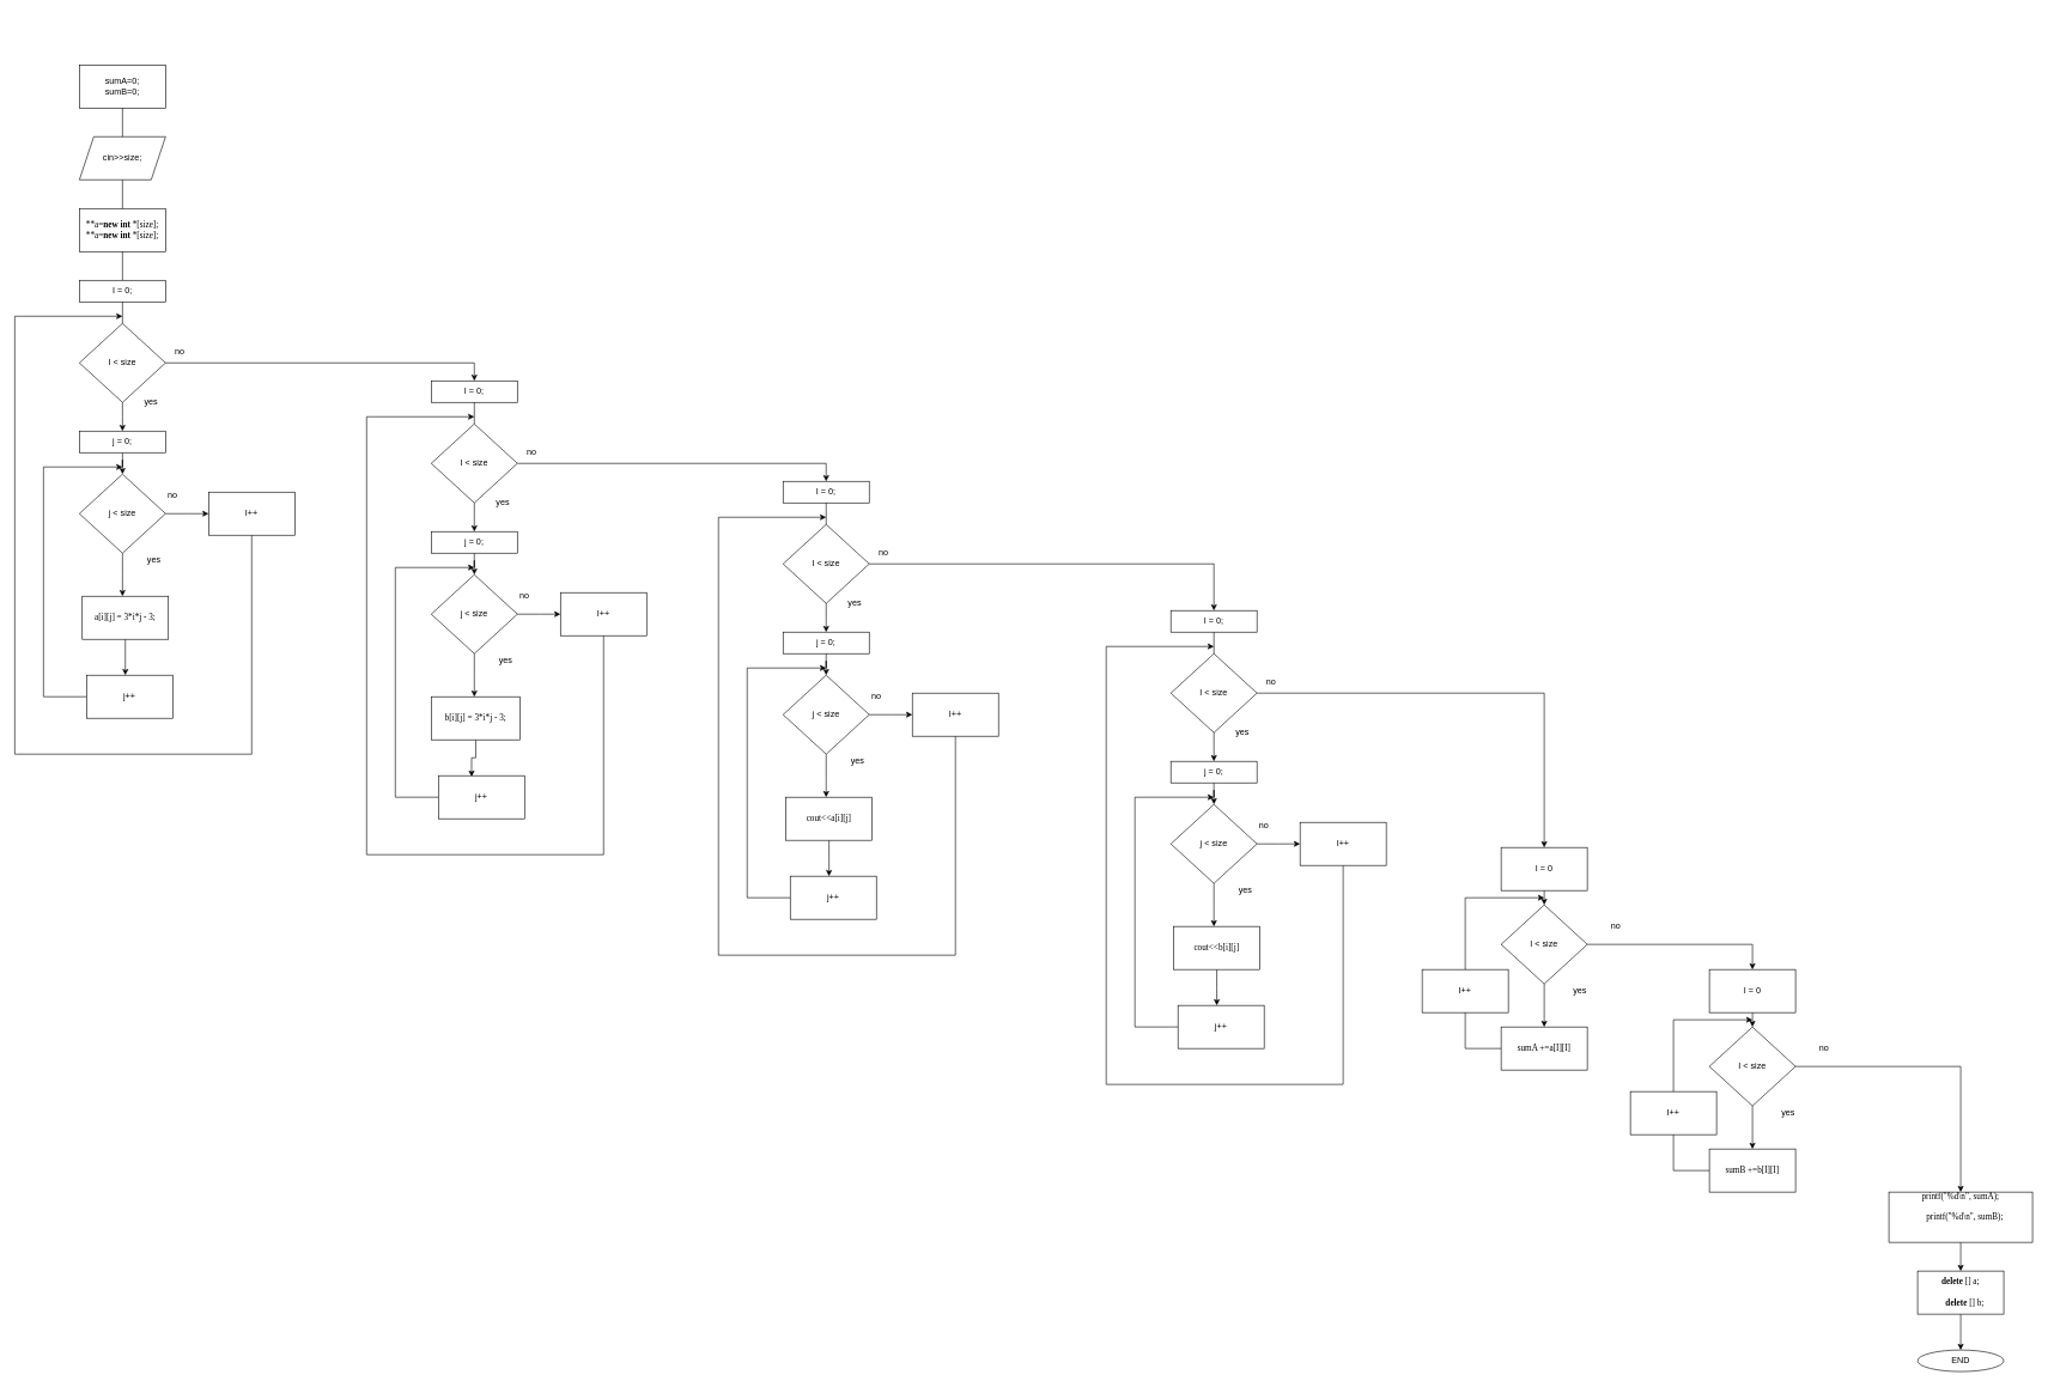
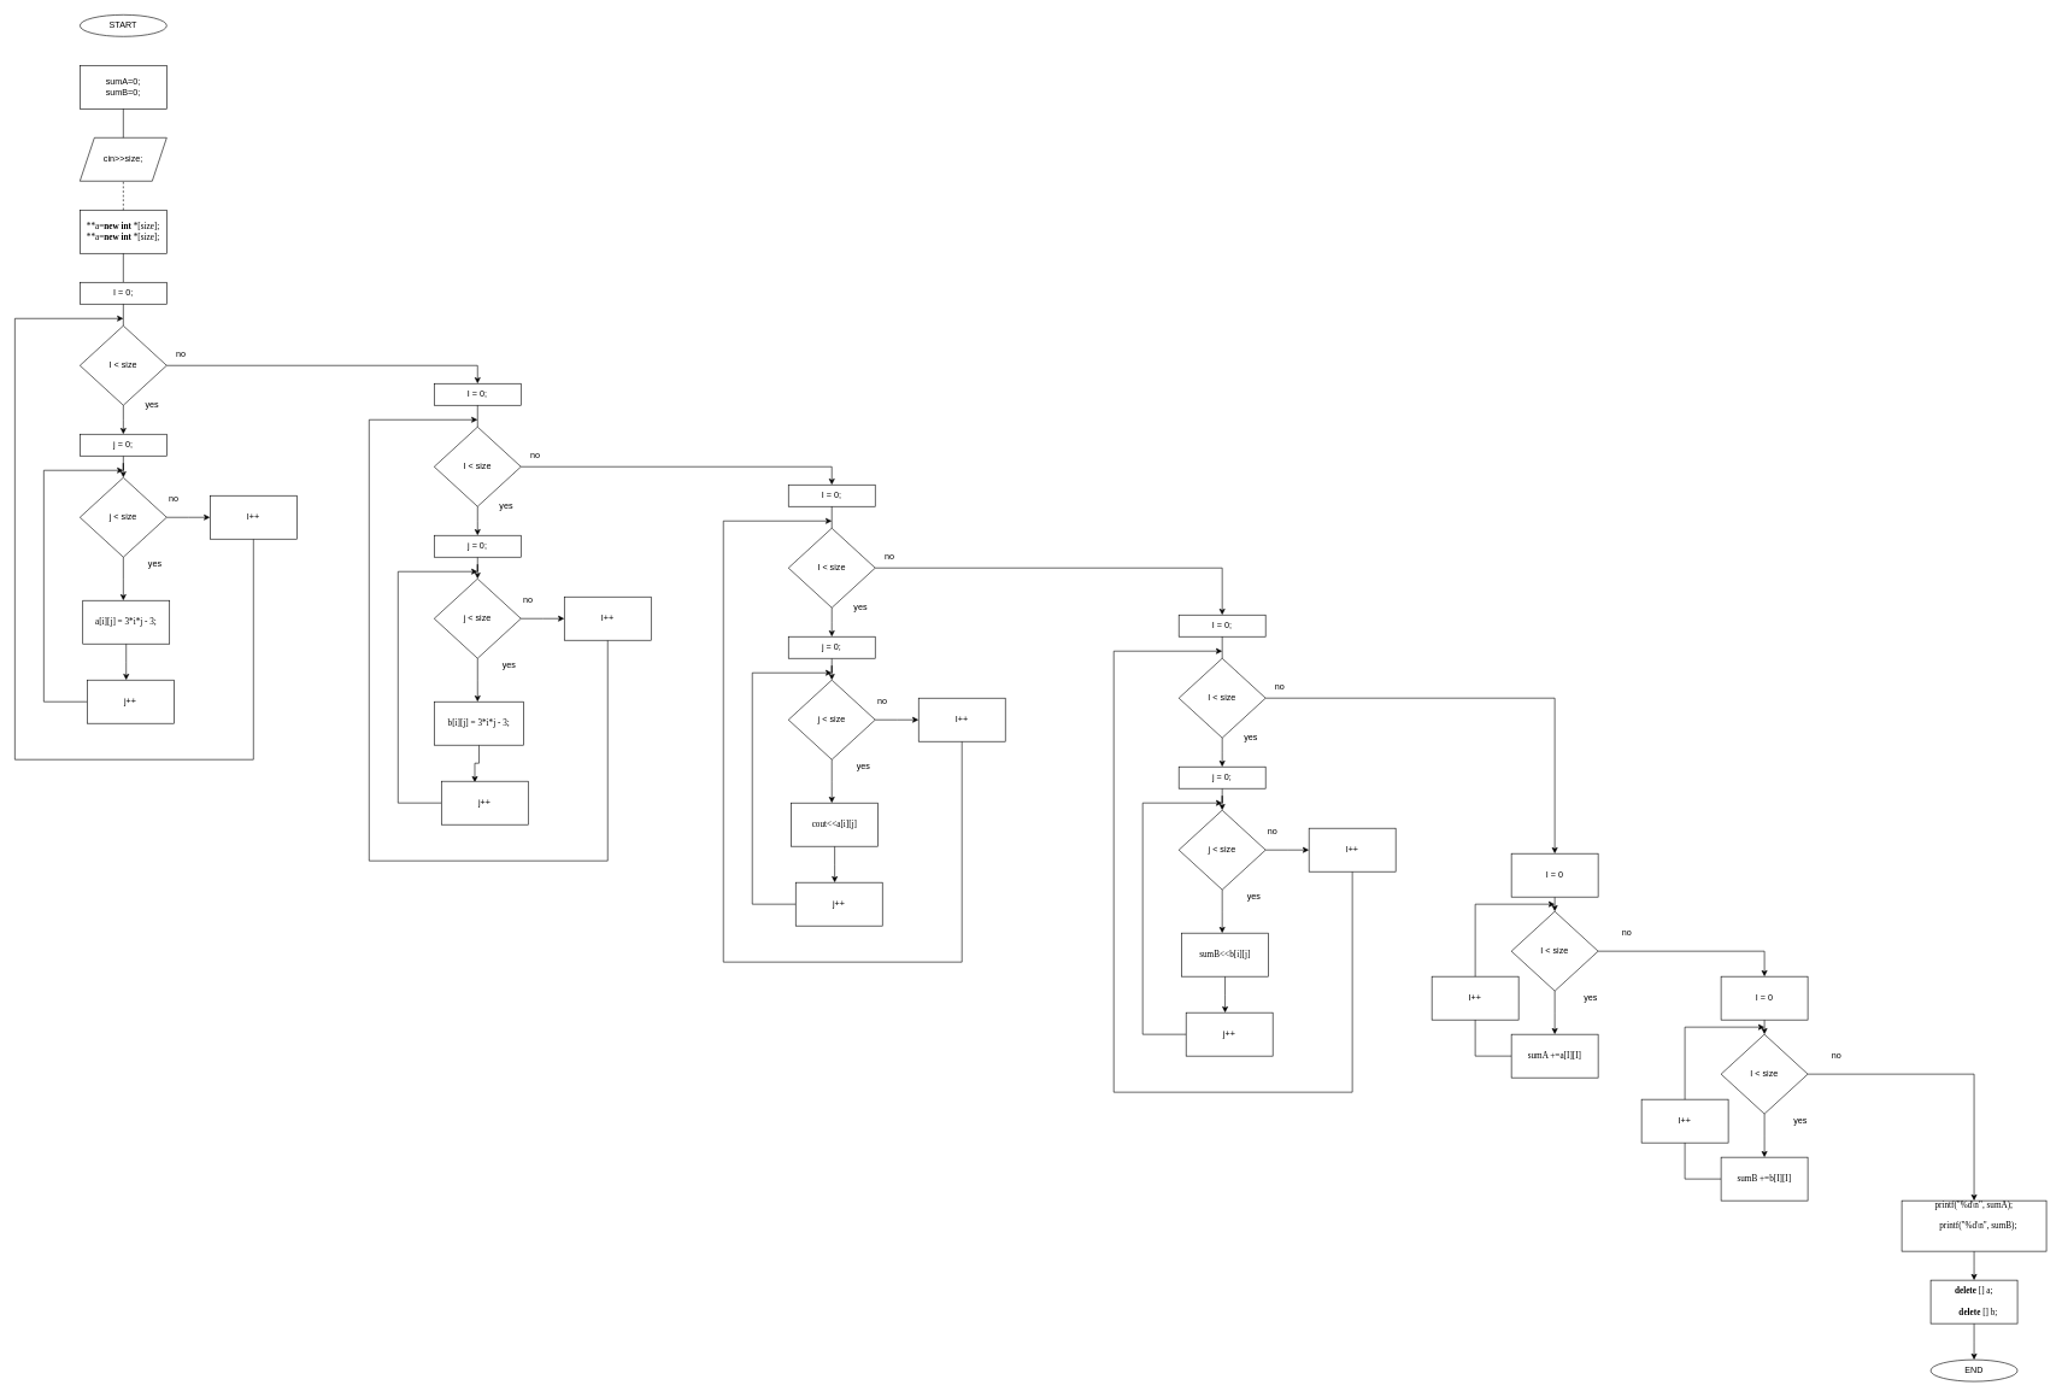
+ <mxCell id="2" value="START" style="ellipse;whiteSpace=wrap;html=1;" vertex="1" parent="1"><mxGeometry x="110" y="20" width="120" height="30" as="geometry" /></mxCell>
- <mxCell id="7" value="" style="endArrow=none;html=1;fontColor=#000000;entryX=0.5;entryY=1;entryDx=0;entryDy=0;" edge="1" parent="1" source="6" target="4"><mxGeometry width="50" height="50" relative="1" as="geometry"><mxPoint x="140" y="300" as="sourcePoint" /><mxPoint x="190" y="250" as="targetPoint" /></mxGeometry></mxCell>
+ <mxCell id="7" value="" style="endArrow=none;html=1;fontColor=#000000;entryX=0.5;entryY=1;entryDx=0;entryDy=0;dashed=1;" edge="1" parent="1" source="6" target="4"><mxGeometry width="50" height="50" relative="1" as="geometry"><mxPoint x="140" y="300" as="sourcePoint" /><mxPoint x="190" y="250" as="targetPoint" /></mxGeometry></mxCell>
- <mxCell id="86" value="&lt;p style=&quot;margin: 0px ; font-style: normal ; font-weight: normal ; font-stretch: normal ; font-size: 12px ; line-height: normal ; font-family: &amp;#34;menlo&amp;#34;&quot;&gt;cout&amp;lt;&amp;lt;b[i][j]&lt;/p&gt;" style="rounded=0;whiteSpace=wrap;html=1;labelBackgroundColor=none;" vertex="1" parent="1"><mxGeometry x="1634" y="1290" width="120" height="60" as="geometry" /></mxCell>
+ <mxCell id="86" value="&lt;p style=&quot;margin: 0px ; font-style: normal ; font-weight: normal ; font-stretch: normal ; font-size: 12px ; line-height: normal ; font-family: &amp;#34;menlo&amp;#34;&quot;&gt;sumB&amp;lt;&amp;lt;b[i][j]&lt;/p&gt;" style="rounded=0;whiteSpace=wrap;html=1;labelBackgroundColor=none;" vertex="1" parent="1"><mxGeometry x="1634" y="1290" width="120" height="60" as="geometry" /></mxCell>
